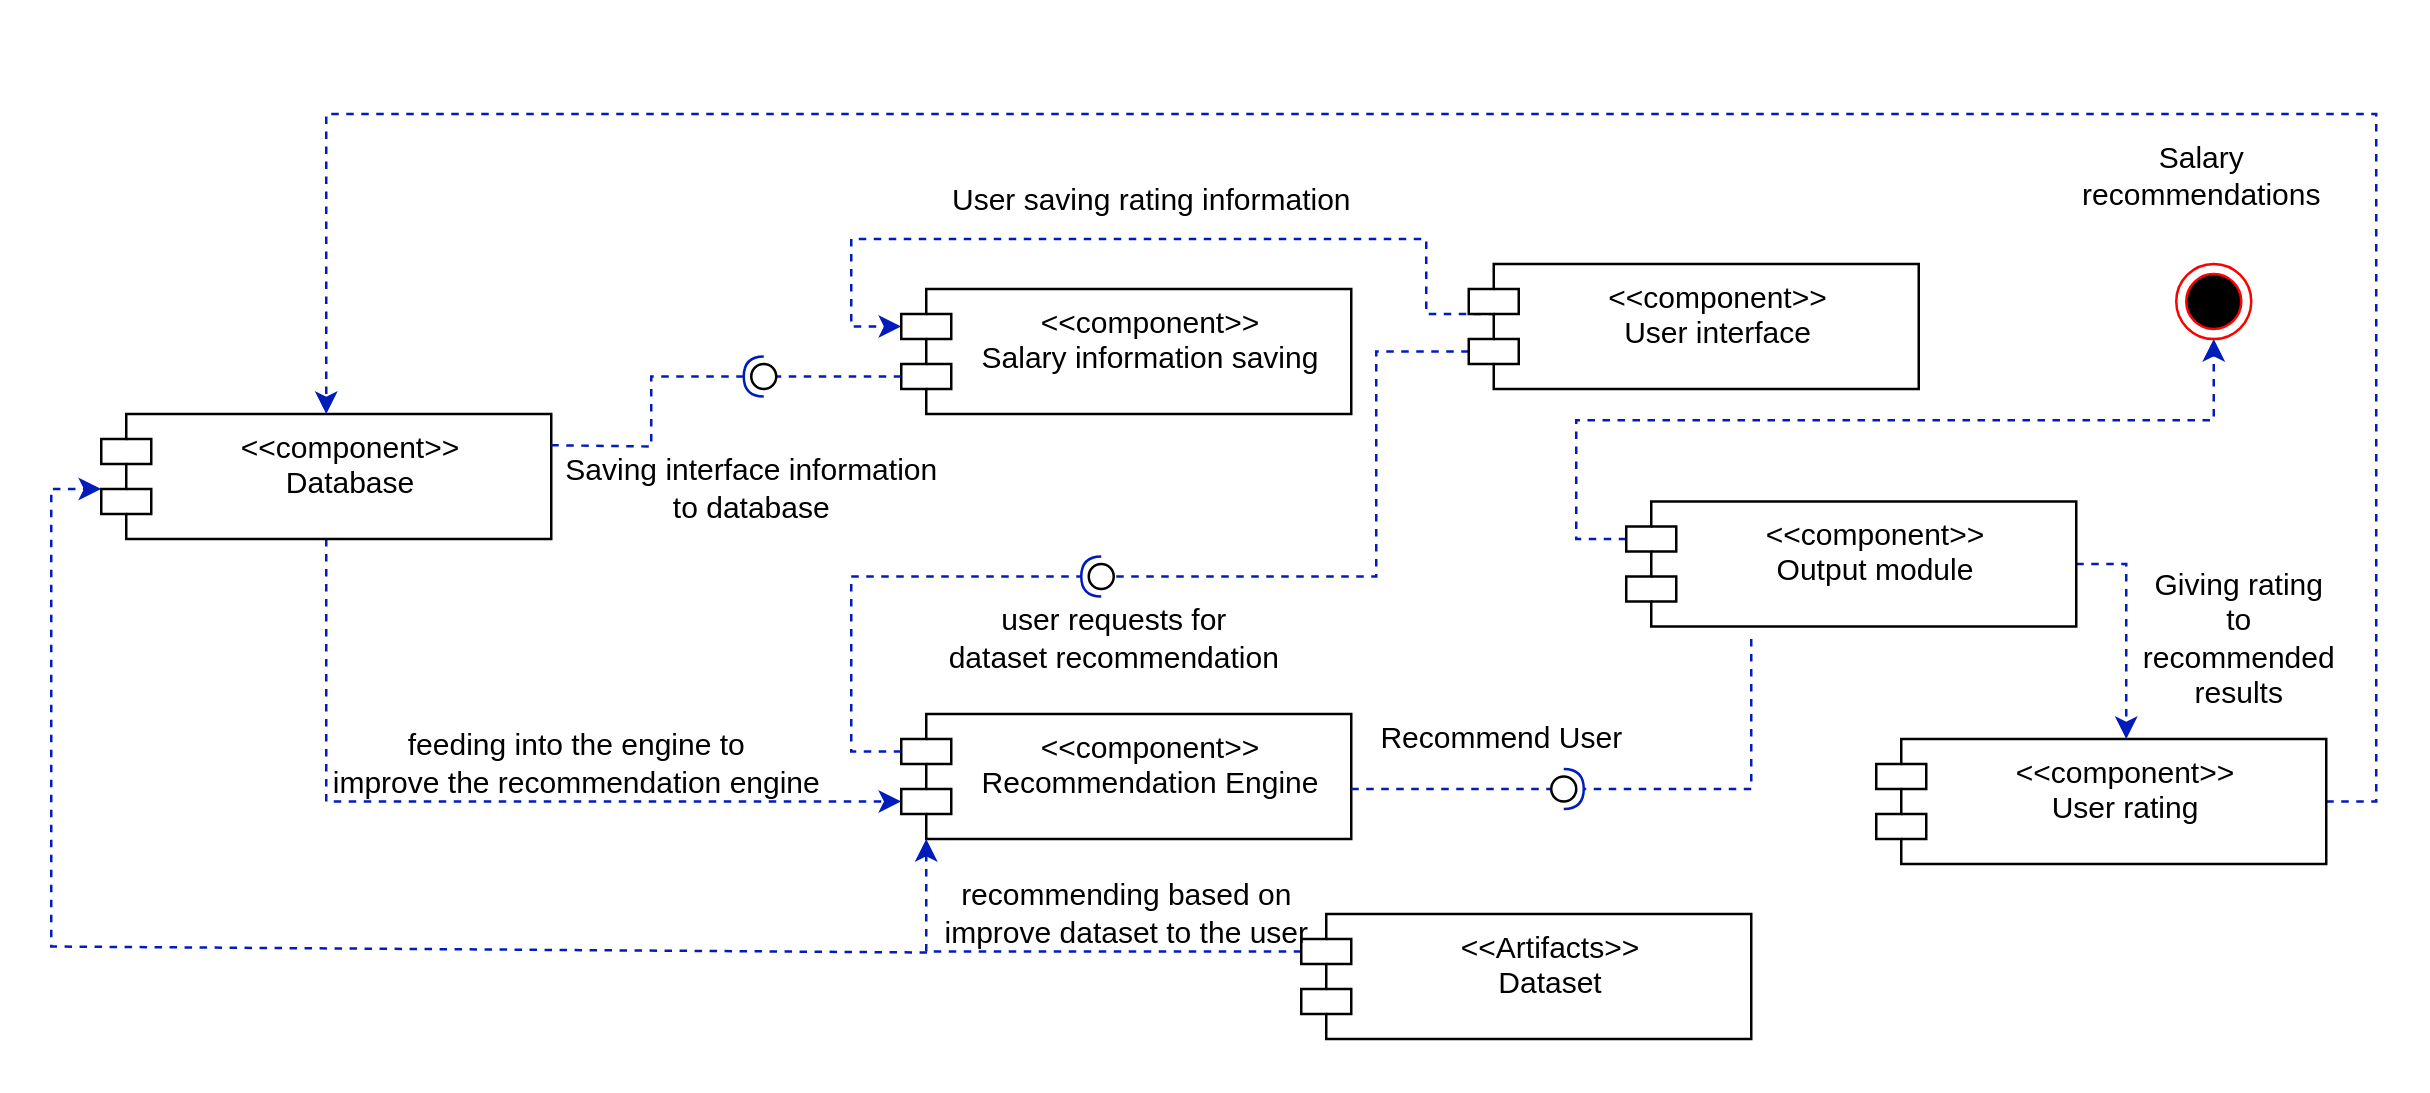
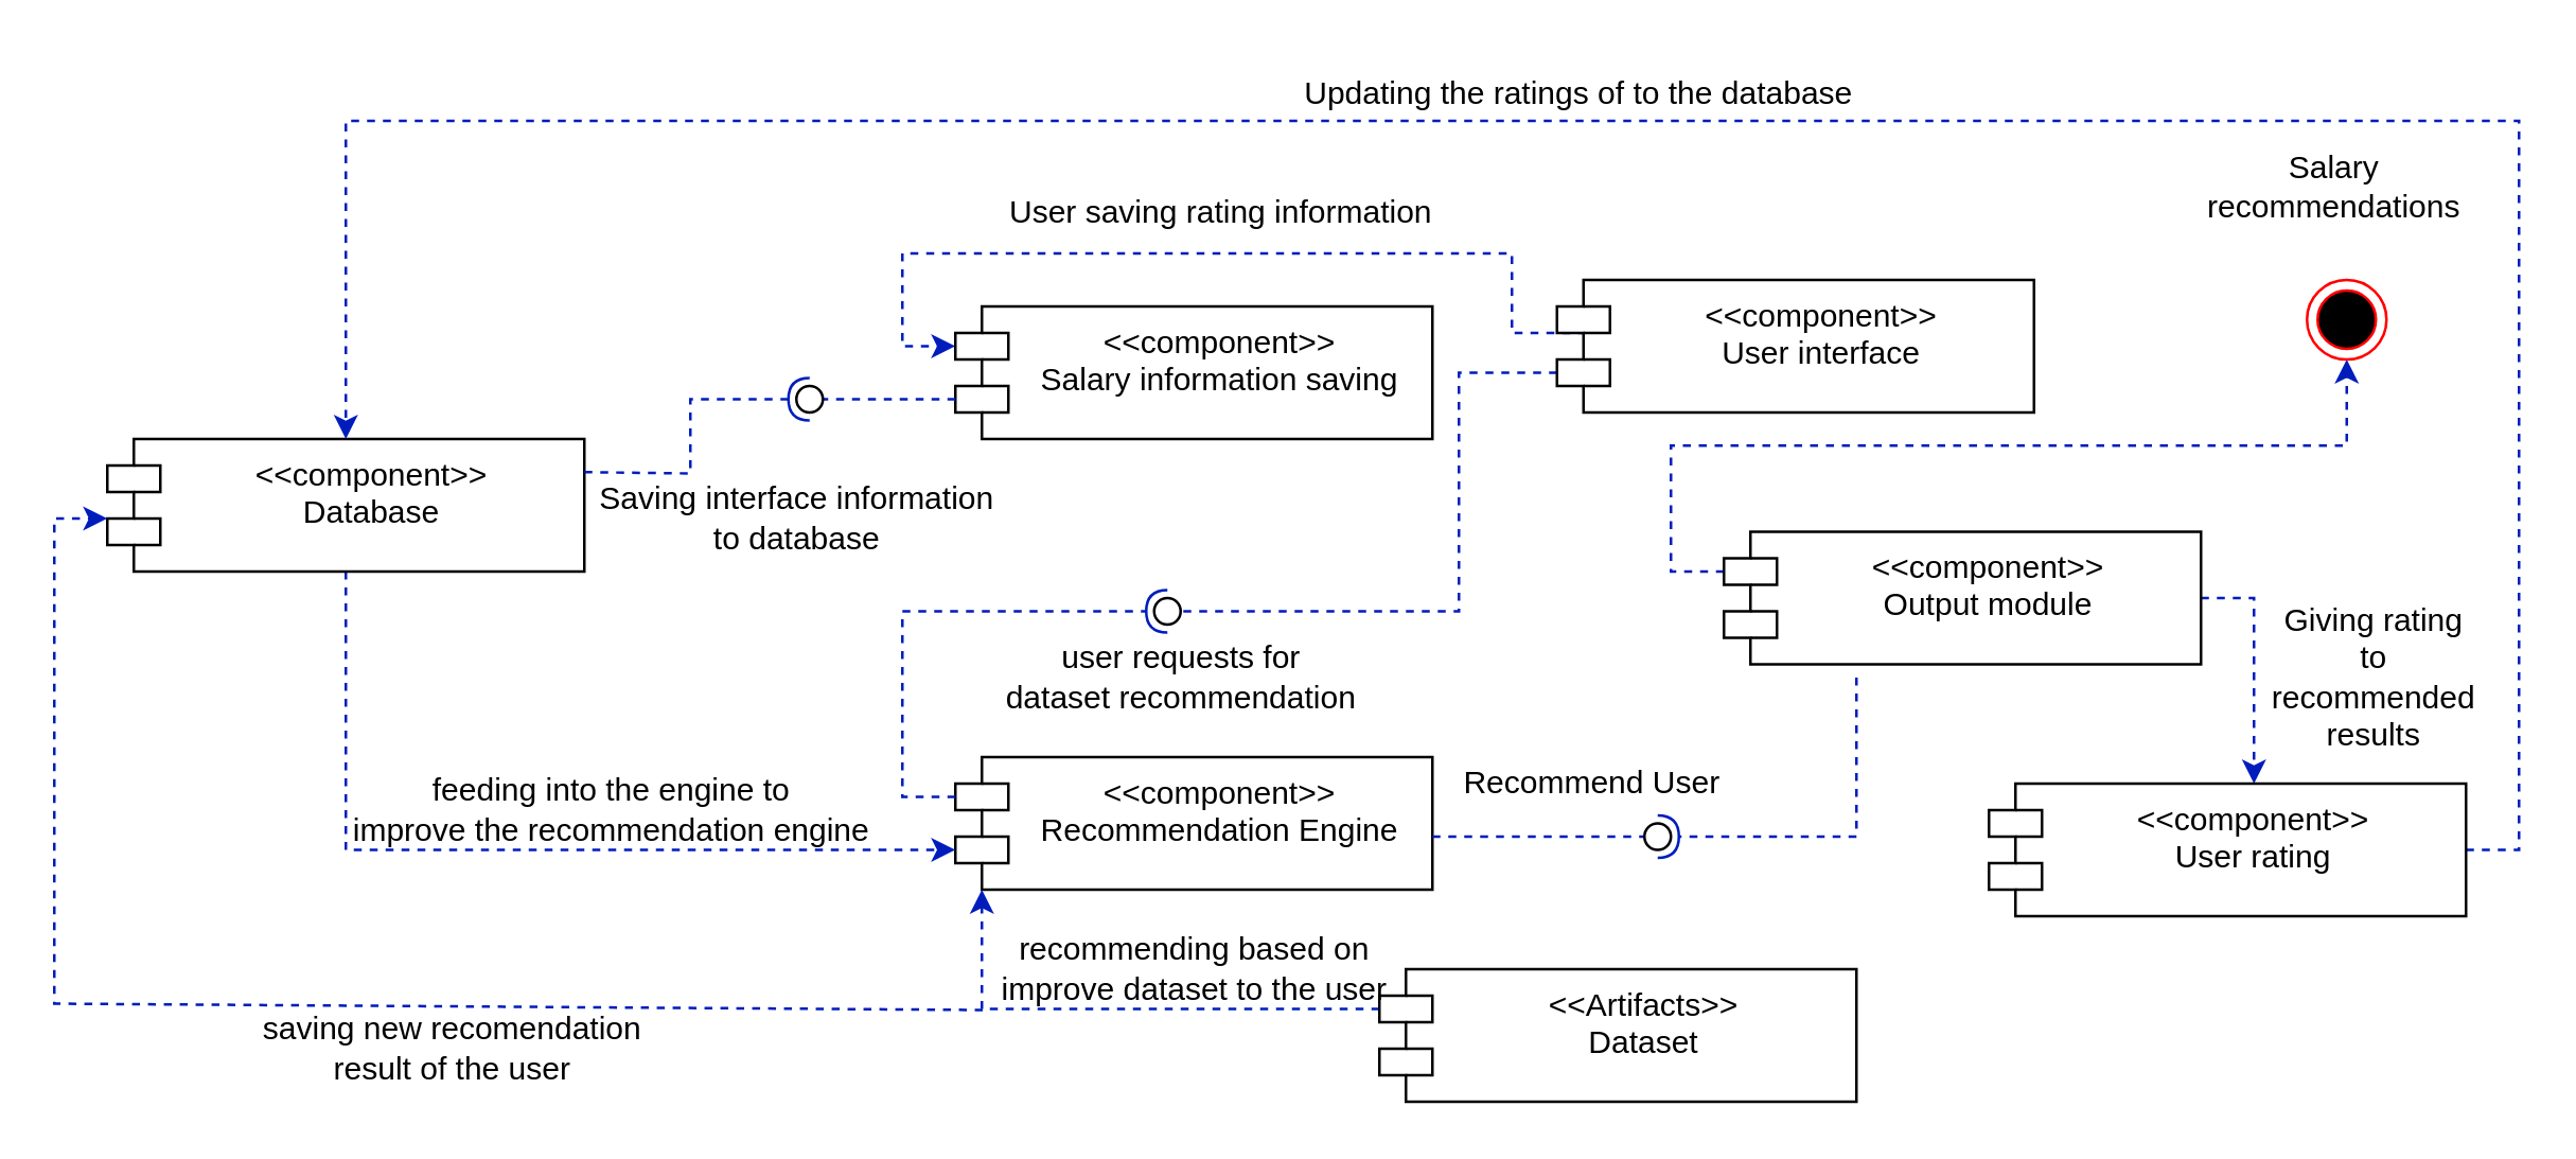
+ <mxCell id="21" value="Updating the ratings of to the database" style="text;html=1;align=center;verticalAlign=middle;resizable=0;points=[];autosize=1;strokeColor=none;fillColor=none;" vertex="1" parent="1"><mxGeometry x="480" y="20" width="230" height="30" as="geometry" /></mxCell>
+ <mxCell id="17" value="saving new recomendation &lt;br&gt;result of the user" style="text;html=1;align=center;verticalAlign=middle;resizable=0;points=[];autosize=1;strokeColor=none;fillColor=none;" vertex="1" parent="1"><mxGeometry x="85" y="375" width="170" height="40" as="geometry" /></mxCell>
